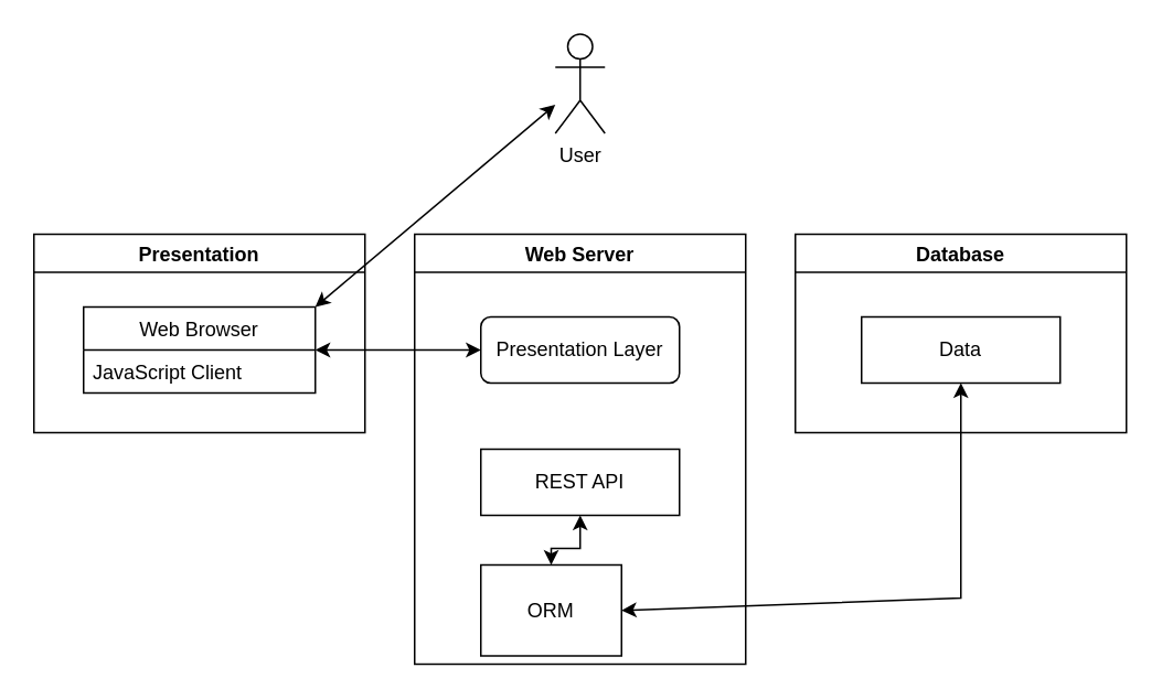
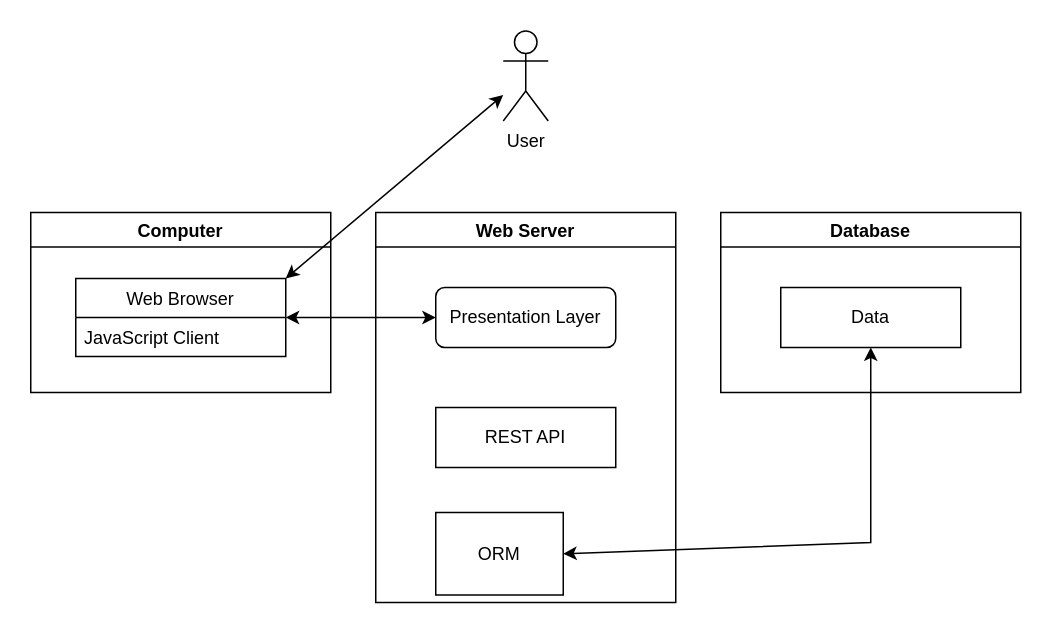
- <mxCell id="3" value="Presentation" style="swimlane;" parent="1" vertex="1"><mxGeometry x="20" y="141" width="200" height="120" as="geometry" /></mxCell>
+ <mxCell id="3" value="Computer" style="swimlane;" parent="1" vertex="1"><mxGeometry x="20" y="141" width="200" height="120" as="geometry" /></mxCell>
- <mxCell id="8" style="edgeStyle=orthogonalEdgeStyle;rounded=0;orthogonalLoop=1;jettySize=auto;html=1;startArrow=classic;startFill=1;" parent="7" source="9" target="10" edge="1"><mxGeometry relative="1" as="geometry" /></mxCell>
